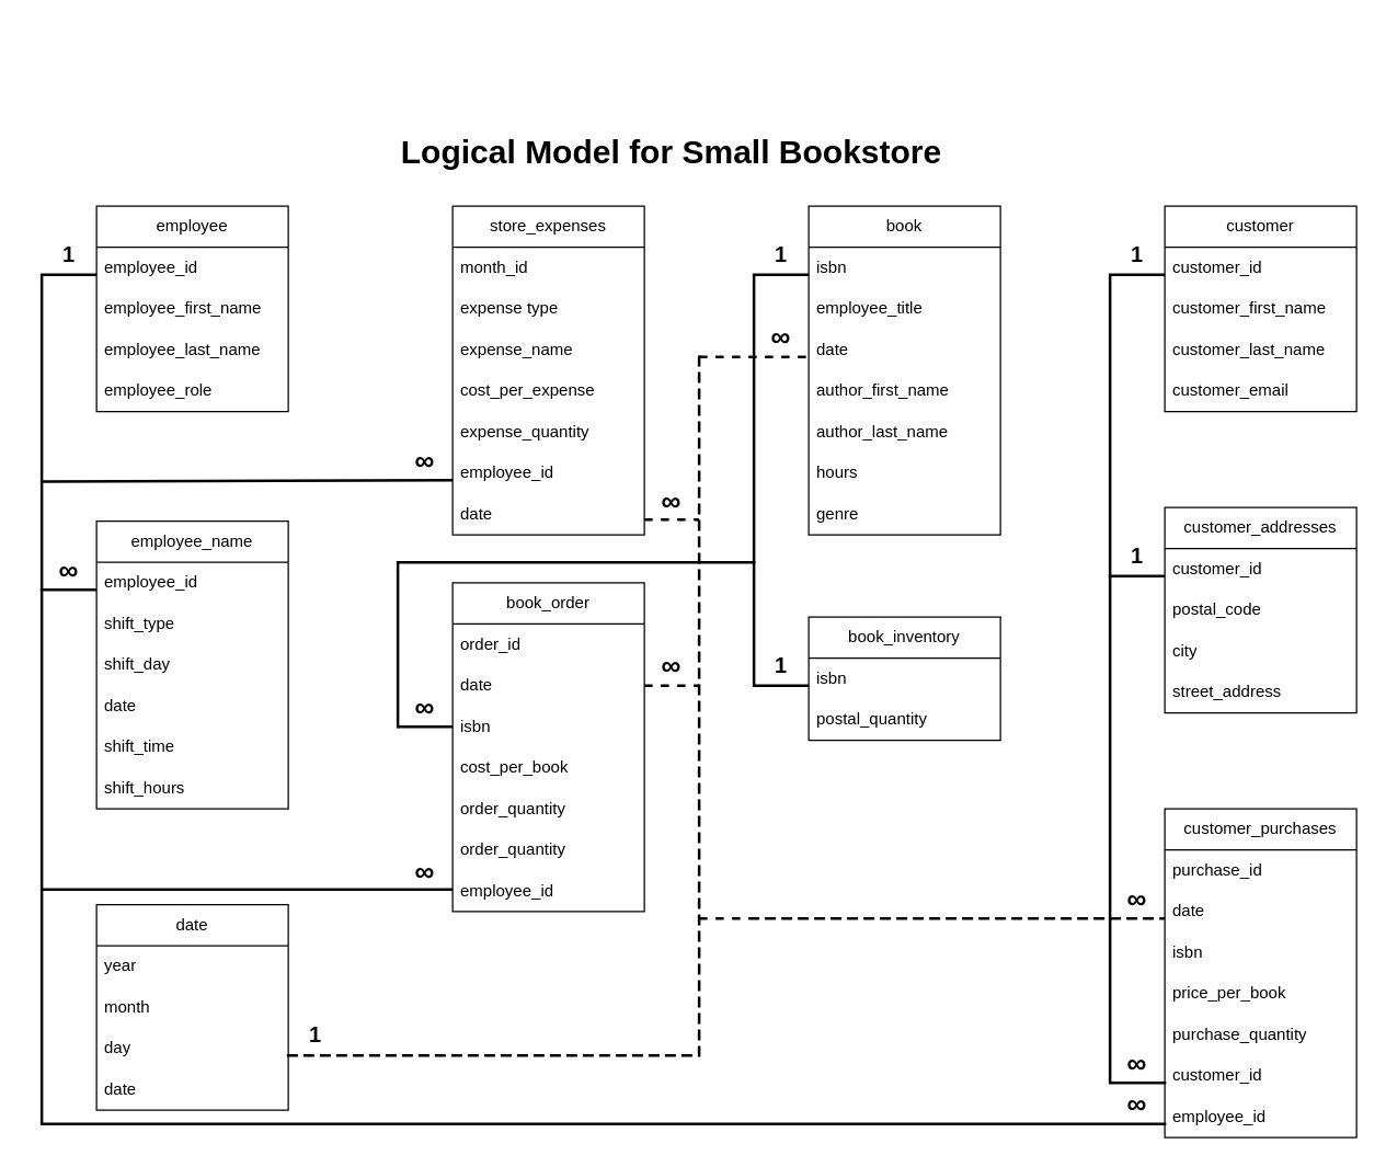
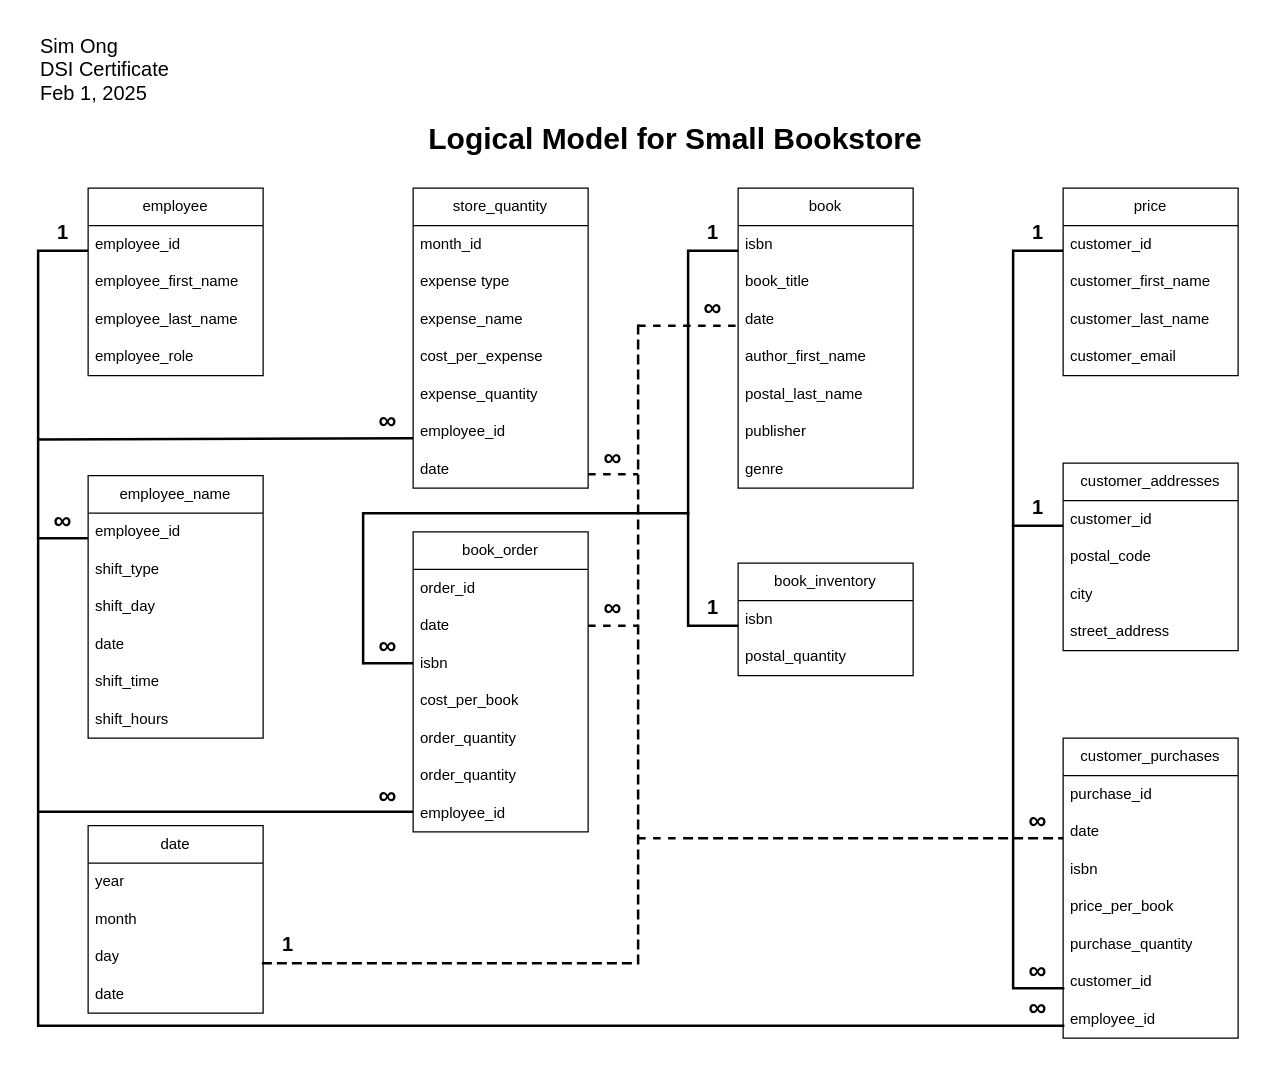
+ <mxCell id="3" value="&lt;font style=&quot;font-size: 16px;&quot;&gt;Sim Ong&lt;/font&gt;&lt;div&gt;&lt;font style=&quot;font-size: 16px;&quot;&gt;DSI Certificate&lt;/font&gt;&lt;/div&gt;&lt;div&gt;&lt;font style=&quot;font-size: 16px;&quot;&gt;Feb 1, 2025&lt;/font&gt;&lt;/div&gt;" style="text;html=1;align=left;verticalAlign=middle;whiteSpace=wrap;rounded=0;" parent="1" vertex="1"><mxGeometry x="30" y="20" width="180" height="70" as="geometry" /></mxCell>
- <mxCell id="2" value="&lt;h1 style=&quot;margin-top: 0px;&quot;&gt;Logical Model for Small Bookstore&lt;/h1&gt;" style="text;html=1;whiteSpace=wrap;overflow=hidden;rounded=0;align=center;" parent="1" vertex="1"><mxGeometry x="255" y="90" width="470" height="50" as="geometry" /></mxCell>
+ <mxCell id="2" value="&lt;h1 style=&quot;margin-top: 0px;&quot;&gt;Logical Model for Small Bookstore&lt;/h1&gt;" style="text;html=1;whiteSpace=wrap;overflow=hidden;rounded=0;align=center;" parent="1" vertex="1"><mxGeometry x="305" y="90" width="470" height="50" as="geometry" /></mxCell>
- <mxCell id="45" value="store_expenses" style="swimlane;fontStyle=0;childLayout=stackLayout;horizontal=1;startSize=30;horizontalStack=0;resizeParent=1;resizeParentMax=0;resizeLast=0;collapsible=1;marginBottom=0;whiteSpace=wrap;html=1;" vertex="1" parent="1"><mxGeometry x="330" y="150" width="140" height="240" as="geometry" /></mxCell>
+ <mxCell id="45" value="store_quantity" style="swimlane;fontStyle=0;childLayout=stackLayout;horizontal=1;startSize=30;horizontalStack=0;resizeParent=1;resizeParentMax=0;resizeLast=0;collapsible=1;marginBottom=0;whiteSpace=wrap;html=1;" vertex="1" parent="1"><mxGeometry x="330" y="150" width="140" height="240" as="geometry" /></mxCell>
- <mxCell id="9" value="customer" style="swimlane;fontStyle=0;childLayout=stackLayout;horizontal=1;startSize=30;horizontalStack=0;resizeParent=1;resizeParentMax=0;resizeLast=0;collapsible=1;marginBottom=0;whiteSpace=wrap;html=1;" parent="1" vertex="1"><mxGeometry x="850" y="150" width="140" height="150" as="geometry" /></mxCell>
+ <mxCell id="9" value="price" style="swimlane;fontStyle=0;childLayout=stackLayout;horizontal=1;startSize=30;horizontalStack=0;resizeParent=1;resizeParentMax=0;resizeLast=0;collapsible=1;marginBottom=0;whiteSpace=wrap;html=1;" parent="1" vertex="1"><mxGeometry x="850" y="150" width="140" height="150" as="geometry" /></mxCell>
- <mxCell id="24" value="employee_title" style="text;strokeColor=none;fillColor=none;align=left;verticalAlign=middle;spacingLeft=4;spacingRight=4;overflow=hidden;points=[[0,0.5],[1,0.5]];portConstraint=eastwest;rotatable=0;whiteSpace=wrap;html=1;" parent="22" vertex="1"><mxGeometry y="60" width="140" height="30" as="geometry" /></mxCell>
+ <mxCell id="24" value="book_title" style="text;strokeColor=none;fillColor=none;align=left;verticalAlign=middle;spacingLeft=4;spacingRight=4;overflow=hidden;points=[[0,0.5],[1,0.5]];portConstraint=eastwest;rotatable=0;whiteSpace=wrap;html=1;" parent="22" vertex="1"><mxGeometry y="60" width="140" height="30" as="geometry" /></mxCell>
- <mxCell id="27" value="author_last_name" style="text;strokeColor=none;fillColor=none;align=left;verticalAlign=middle;spacingLeft=4;spacingRight=4;overflow=hidden;points=[[0,0.5],[1,0.5]];portConstraint=eastwest;rotatable=0;whiteSpace=wrap;html=1;" parent="22" vertex="1"><mxGeometry y="150" width="140" height="30" as="geometry" /></mxCell>
+ <mxCell id="27" value="postal_last_name" style="text;strokeColor=none;fillColor=none;align=left;verticalAlign=middle;spacingLeft=4;spacingRight=4;overflow=hidden;points=[[0,0.5],[1,0.5]];portConstraint=eastwest;rotatable=0;whiteSpace=wrap;html=1;" parent="22" vertex="1"><mxGeometry y="150" width="140" height="30" as="geometry" /></mxCell>
- <mxCell id="28" value="hours" style="text;strokeColor=none;fillColor=none;align=left;verticalAlign=middle;spacingLeft=4;spacingRight=4;overflow=hidden;points=[[0,0.5],[1,0.5]];portConstraint=eastwest;rotatable=0;whiteSpace=wrap;html=1;" parent="22" vertex="1"><mxGeometry y="180" width="140" height="30" as="geometry" /></mxCell>
+ <mxCell id="28" value="publisher" style="text;strokeColor=none;fillColor=none;align=left;verticalAlign=middle;spacingLeft=4;spacingRight=4;overflow=hidden;points=[[0,0.5],[1,0.5]];portConstraint=eastwest;rotatable=0;whiteSpace=wrap;html=1;" parent="22" vertex="1"><mxGeometry y="180" width="140" height="30" as="geometry" /></mxCell>
